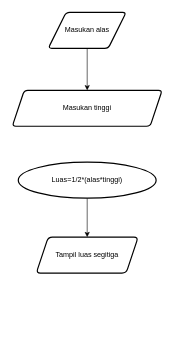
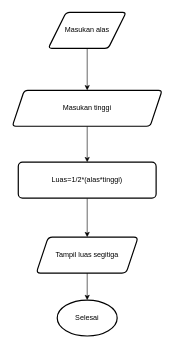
+ <mxCell id="4" style="edgeStyle=orthogonalEdgeStyle;rounded=0;orthogonalLoop=1;jettySize=auto;html=1;exitX=0.5;exitY=1;exitDx=0;exitDy=0;entryX=0.5;entryY=0;entryDx=0;entryDy=0;" edge="1" parent="1" source="5" target="7"><mxGeometry relative="1" as="geometry" /></mxCell>
- <mxCell id="7" value="Luas=1/2*(alas*tinggi)" style="ellipse;whiteSpace=wrap;html=1;absoluteArcSize=1;arcSize=14;strokeWidth=2;" vertex="1" parent="1"><mxGeometry x="30" y="270" width="230" height="60" as="geometry" /></mxCell>
+ <mxCell id="7" value="Luas=1/2*(alas*tinggi)" style="rounded=1;whiteSpace=wrap;html=1;absoluteArcSize=1;arcSize=14;strokeWidth=2;" vertex="1" parent="1"><mxGeometry x="30" y="270" width="230" height="60" as="geometry" /></mxCell>
+ <mxCell id="10" style="edgeStyle=orthogonalEdgeStyle;rounded=0;orthogonalLoop=1;jettySize=auto;html=1;exitX=0.5;exitY=1;exitDx=0;exitDy=0;entryX=0.5;entryY=0;entryDx=0;entryDy=0;entryPerimeter=0;" edge="1" parent="1" source="8" target="9"><mxGeometry relative="1" as="geometry" /></mxCell>
+ <mxCell id="9" value="Selesai" style="strokeWidth=2;html=1;shape=mxgraph.flowchart.start_1;whiteSpace=wrap;" vertex="1" parent="1"><mxGeometry x="95" y="500" width="100" height="60" as="geometry" /></mxCell>
